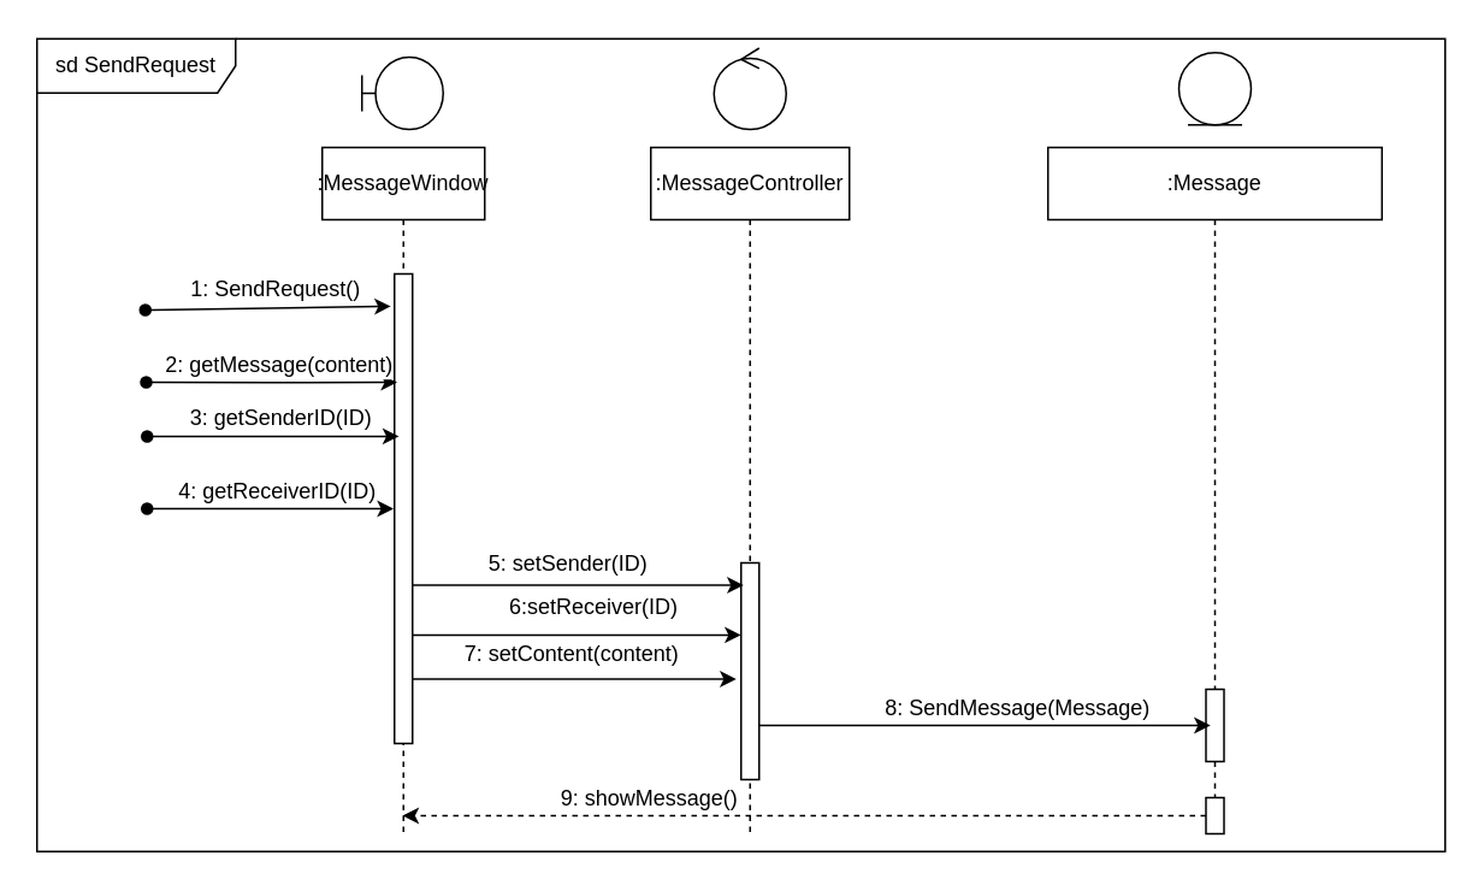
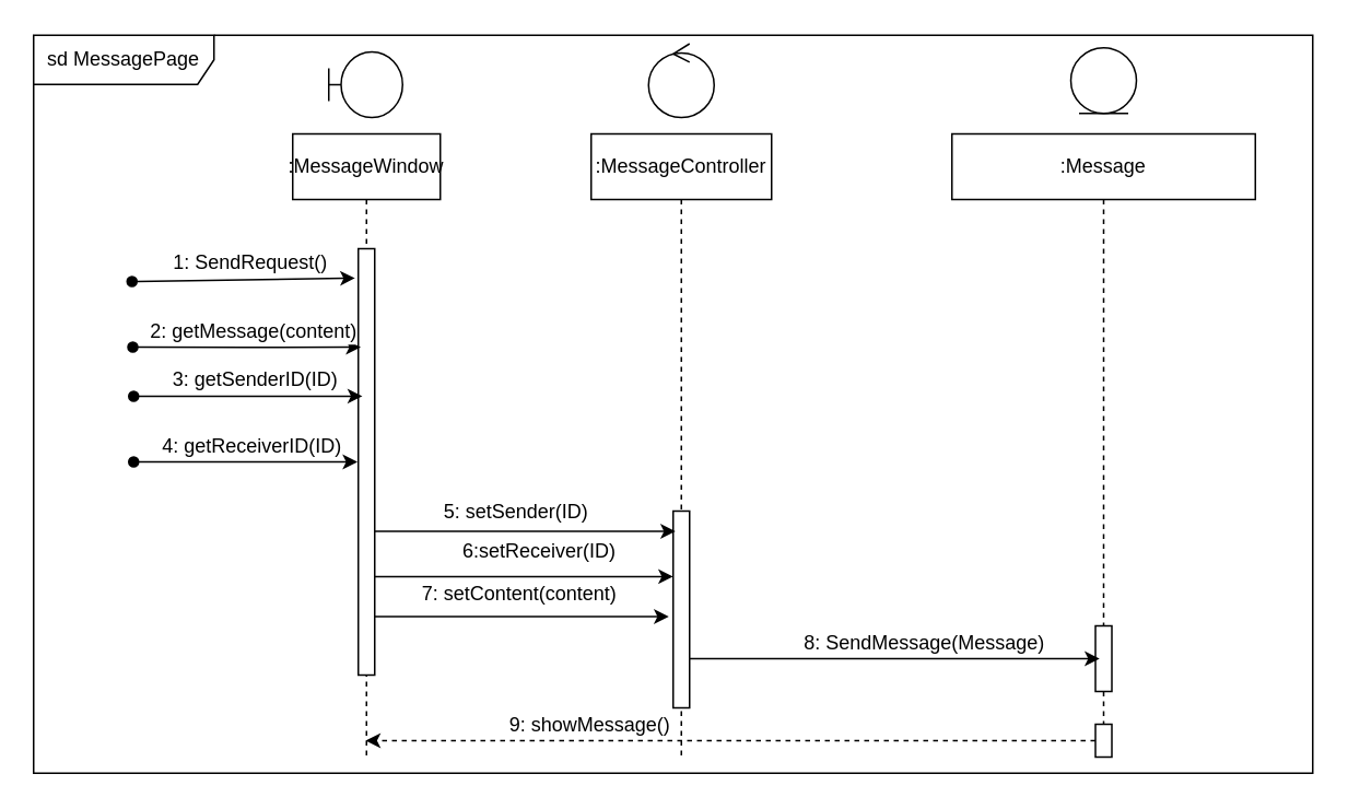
- <mxCell id="27" value="sd SendRequest" style="shape=umlFrame;whiteSpace=wrap;html=1;width=110;height=30;" parent="1" vertex="1"><mxGeometry x="20" y="20.833" width="780" height="450" as="geometry" /></mxCell>
+ <mxCell id="27" value="sd MessagePage" style="shape=umlFrame;whiteSpace=wrap;html=1;width=110;height=30;" parent="1" vertex="1"><mxGeometry x="20" y="20.833" width="780" height="450" as="geometry" /></mxCell>
